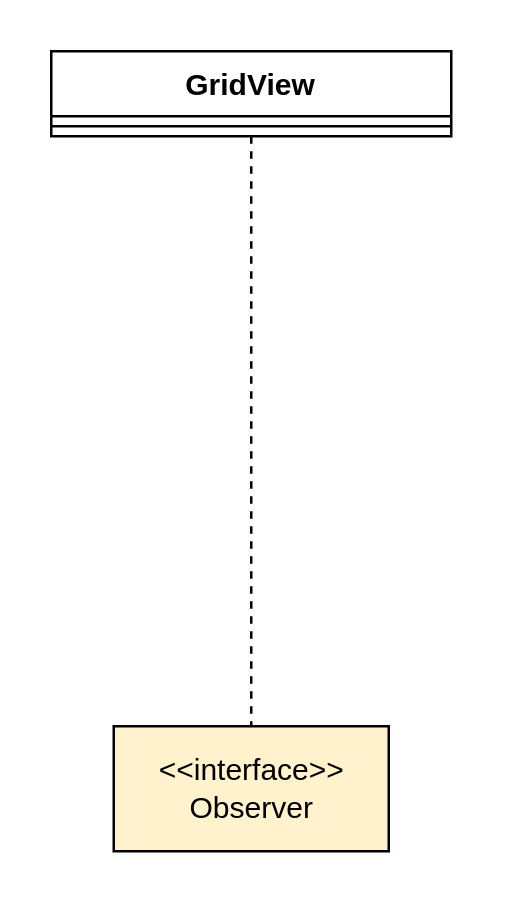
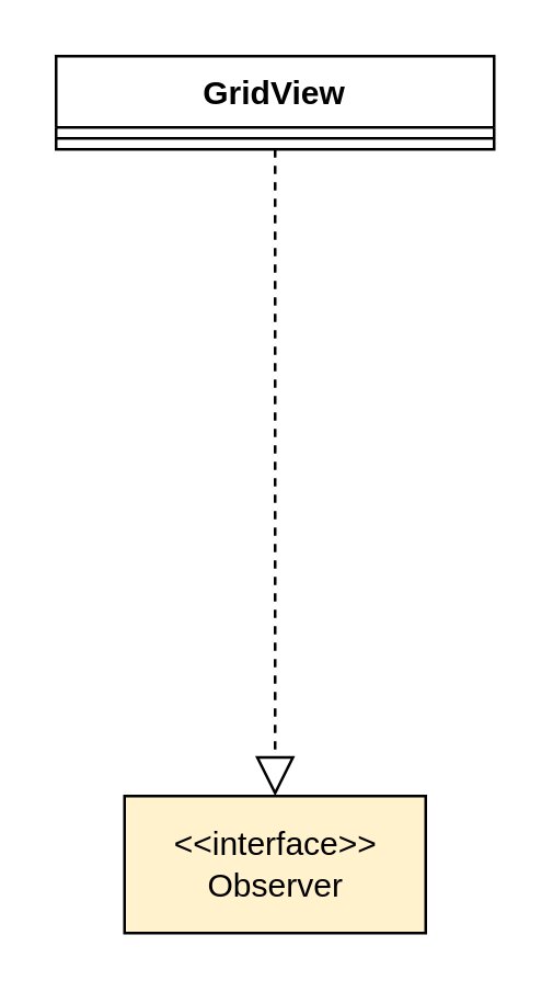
- <mxCell id="5" value="" style="endArrow=none;dashed=1;endFill=0;endSize=12;html=1;rounded=0;" parent="1" source="2" target="4" edge="1"><mxGeometry width="160" relative="1" as="geometry"><mxPoint x="100" y="194" as="sourcePoint" /><mxPoint x="50" y="190" as="targetPoint" /></mxGeometry></mxCell>
+ <mxCell id="5" value="" style="endArrow=block;dashed=1;endFill=0;endSize=12;html=1;rounded=0;" parent="1" source="2" target="4" edge="1"><mxGeometry width="160" relative="1" as="geometry"><mxPoint x="100" y="194" as="sourcePoint" /><mxPoint x="50" y="190" as="targetPoint" /></mxGeometry></mxCell>
